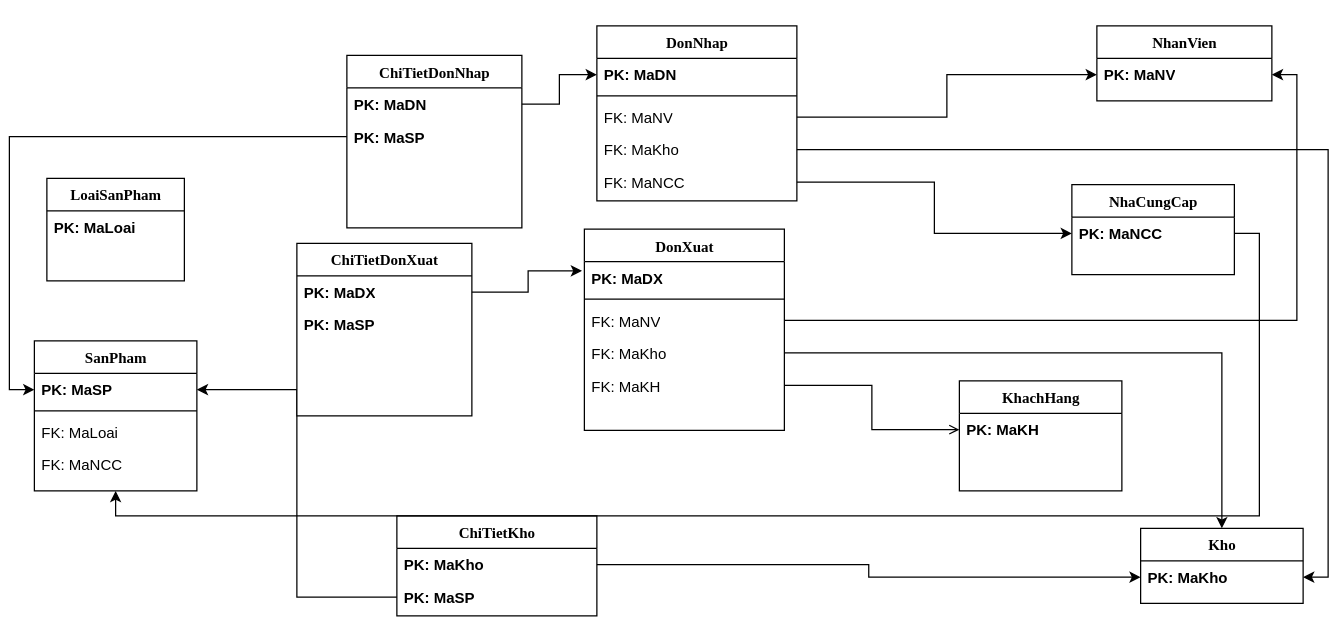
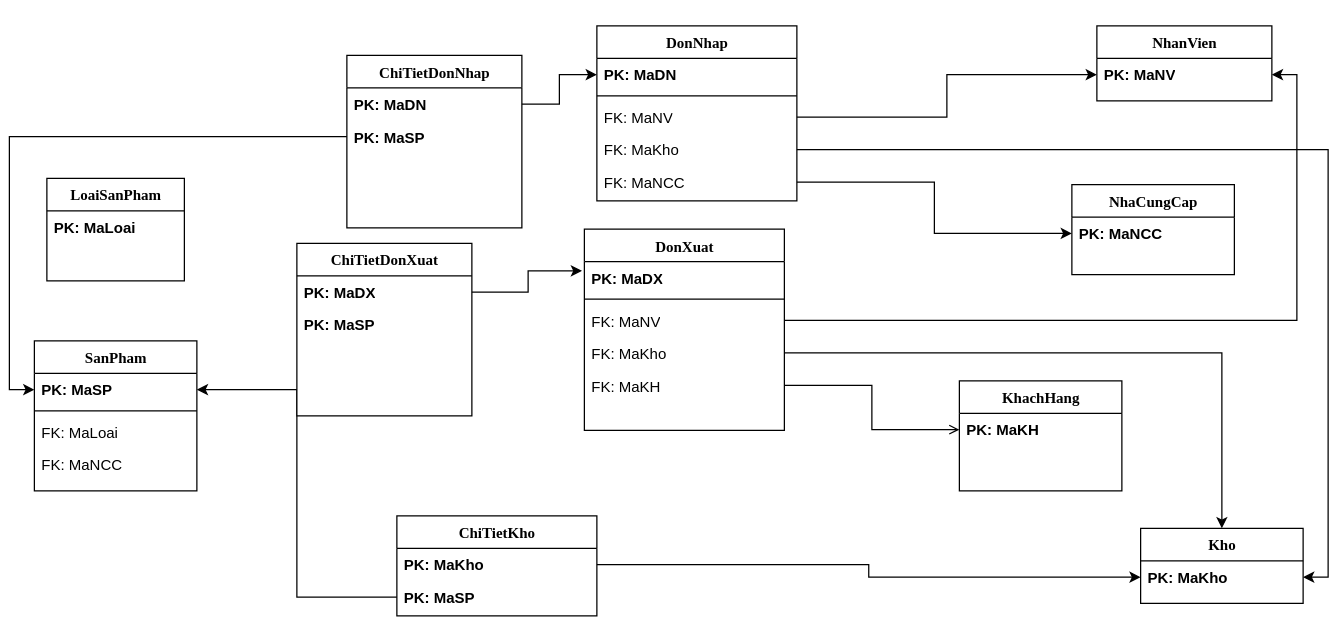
- <mxCell id="34" style="edgeStyle=orthogonalEdgeStyle;rounded=0;orthogonalLoop=1;jettySize=auto;html=1;exitX=1;exitY=0.5;exitDx=0;exitDy=0;entryX=0.5;entryY=1;entryDx=0;entryDy=0;fontColor=#000000;" parent="1" source="5" target="6" edge="1"><mxGeometry relative="1" as="geometry" /></mxCell>
